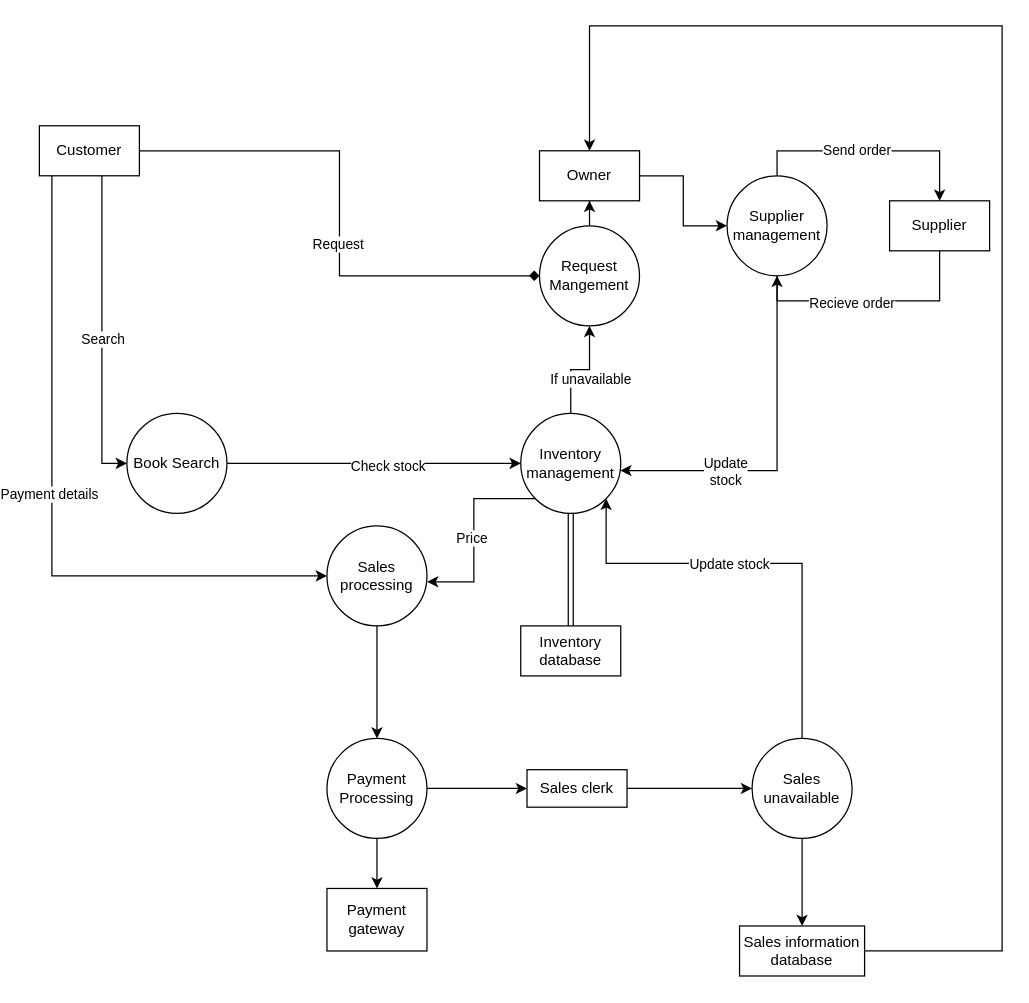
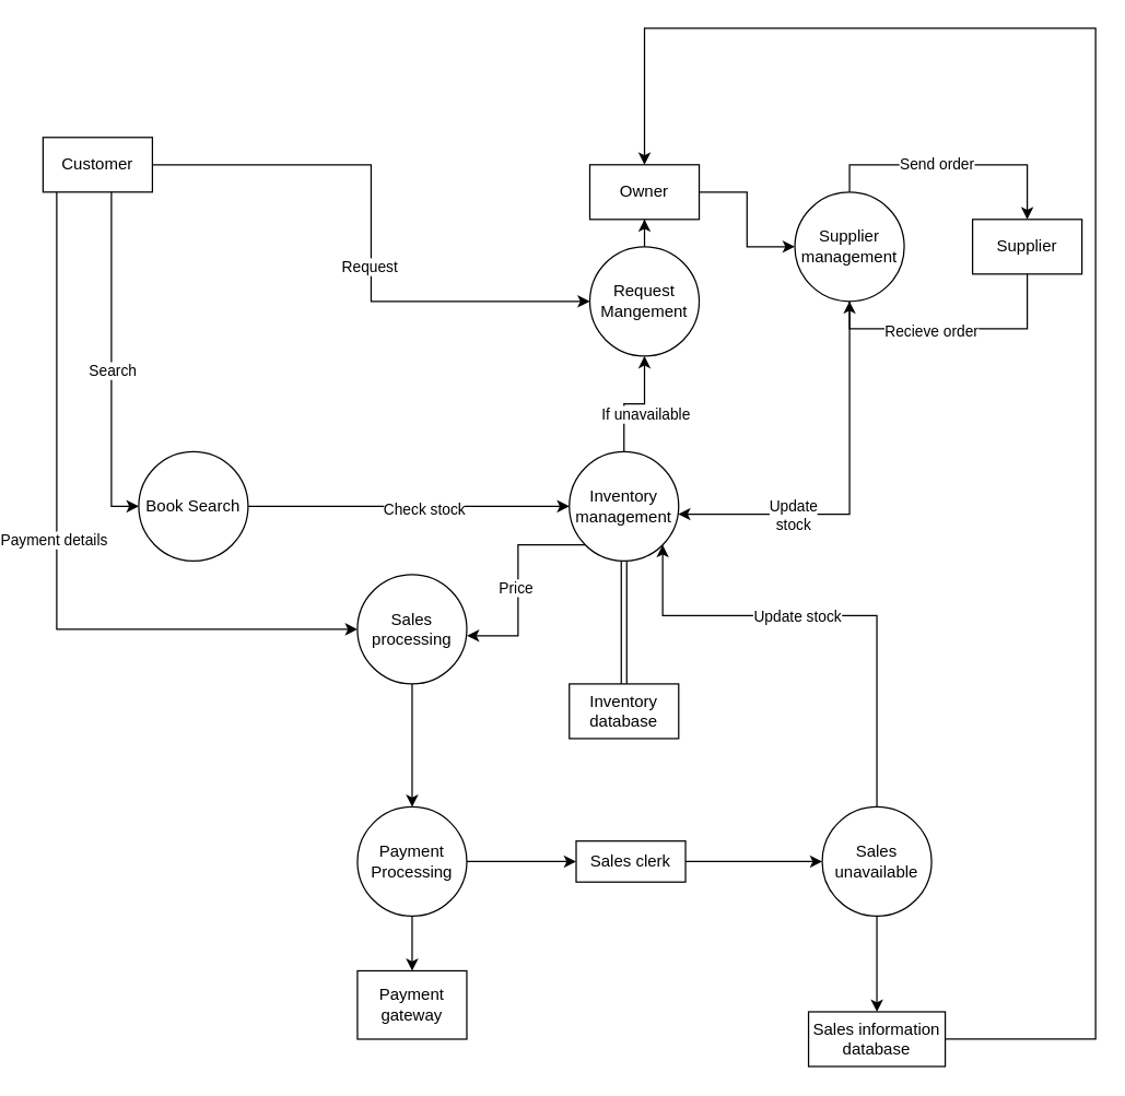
- <mxCell id="6" style="edgeStyle=orthogonalEdgeStyle;rounded=0;orthogonalLoop=1;jettySize=auto;html=1;entryX=0;entryY=0.5;entryDx=0;entryDy=0;endArrow=diamond;" edge="1" parent="1" source="8" target="13"><mxGeometry relative="1" as="geometry" /></mxCell>
+ <mxCell id="6" style="edgeStyle=orthogonalEdgeStyle;rounded=0;orthogonalLoop=1;jettySize=auto;html=1;entryX=0;entryY=0.5;entryDx=0;entryDy=0;" edge="1" parent="1" source="8" target="13"><mxGeometry relative="1" as="geometry" /></mxCell>
